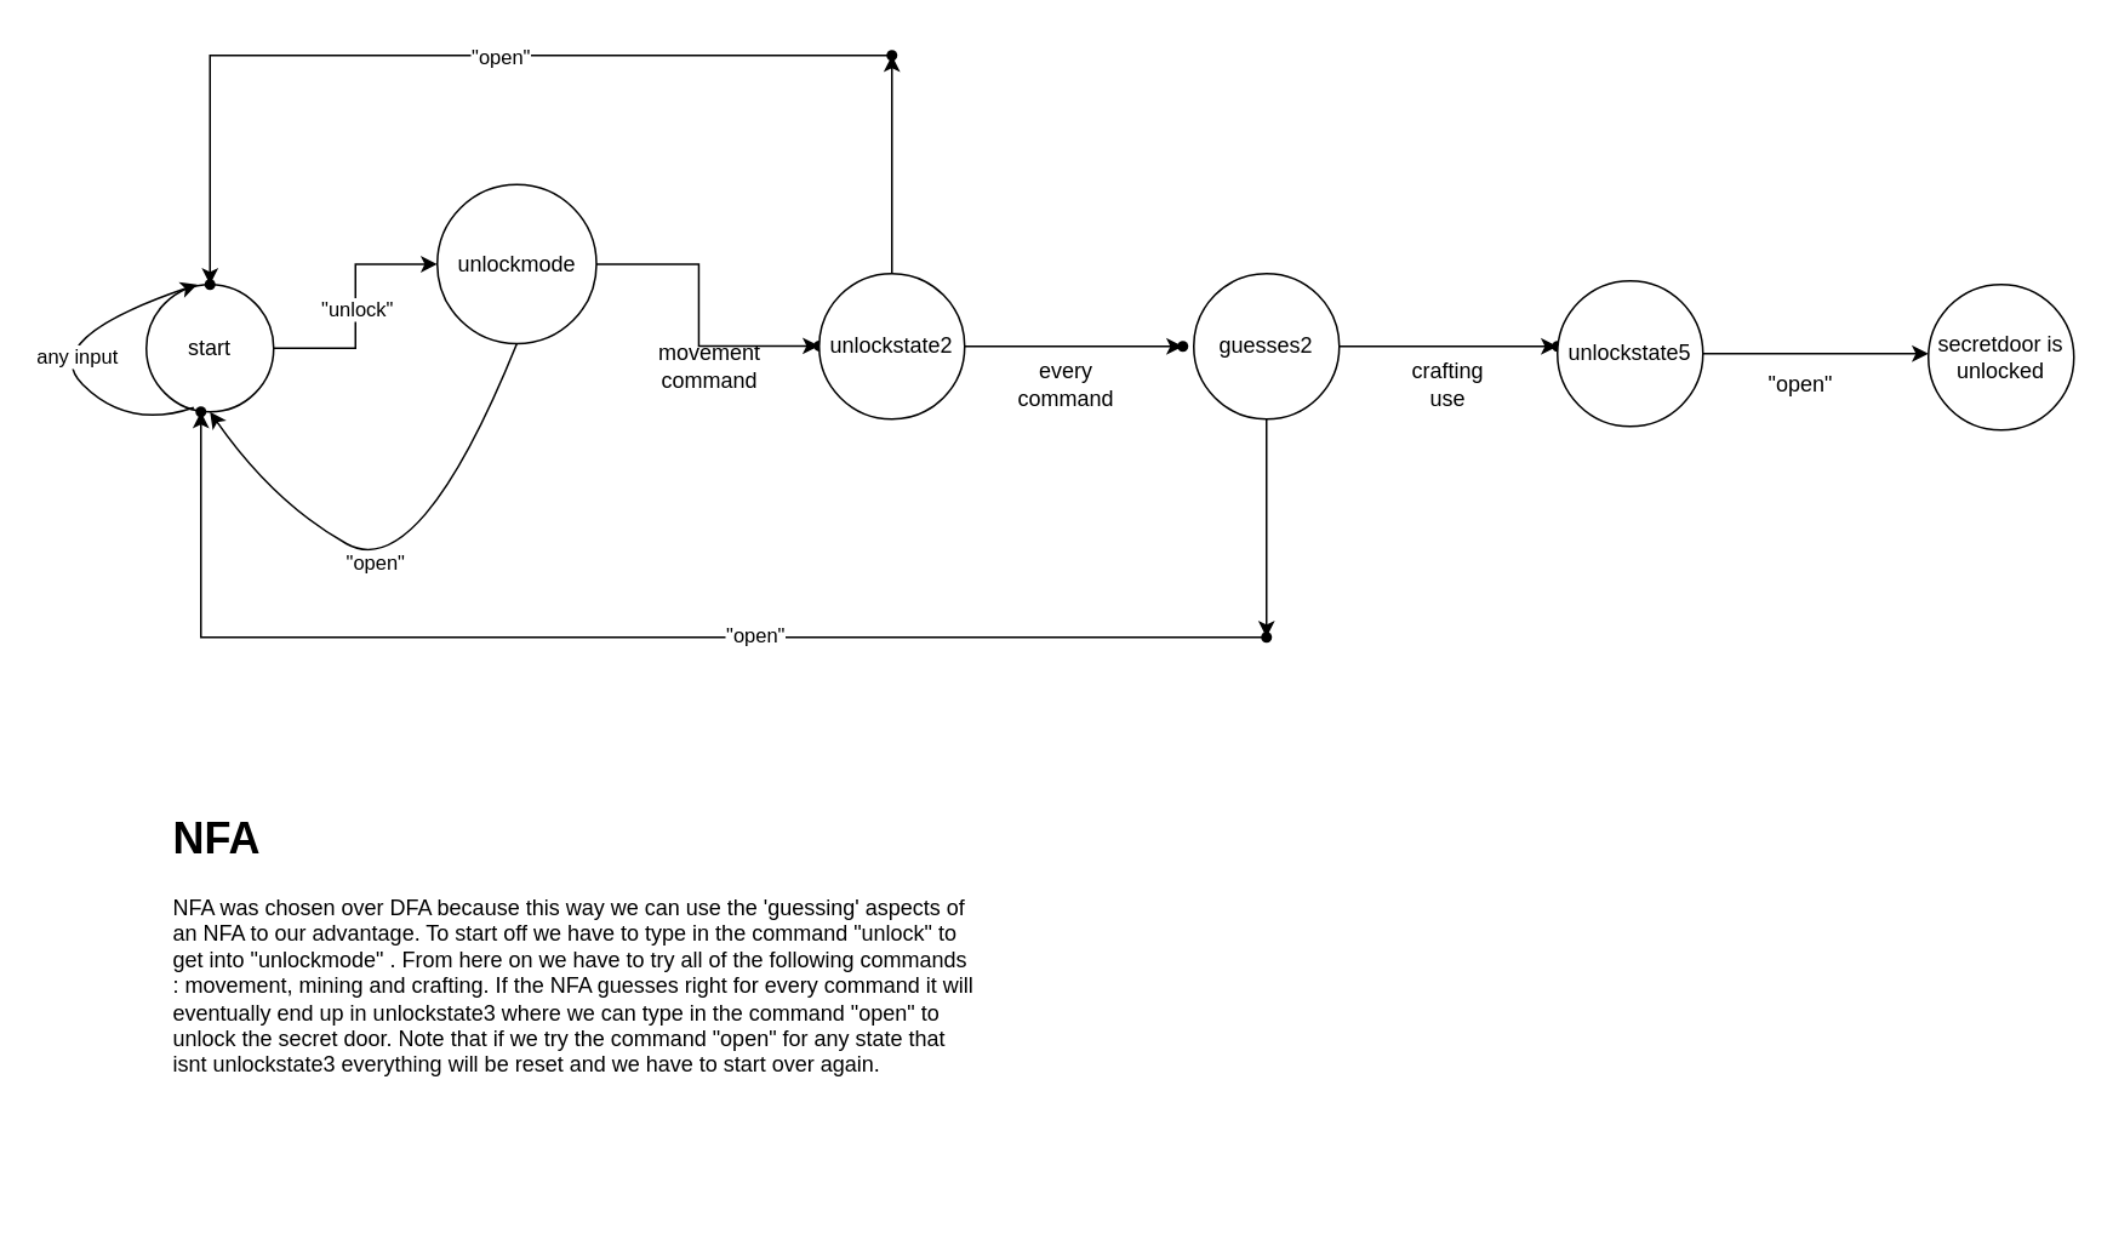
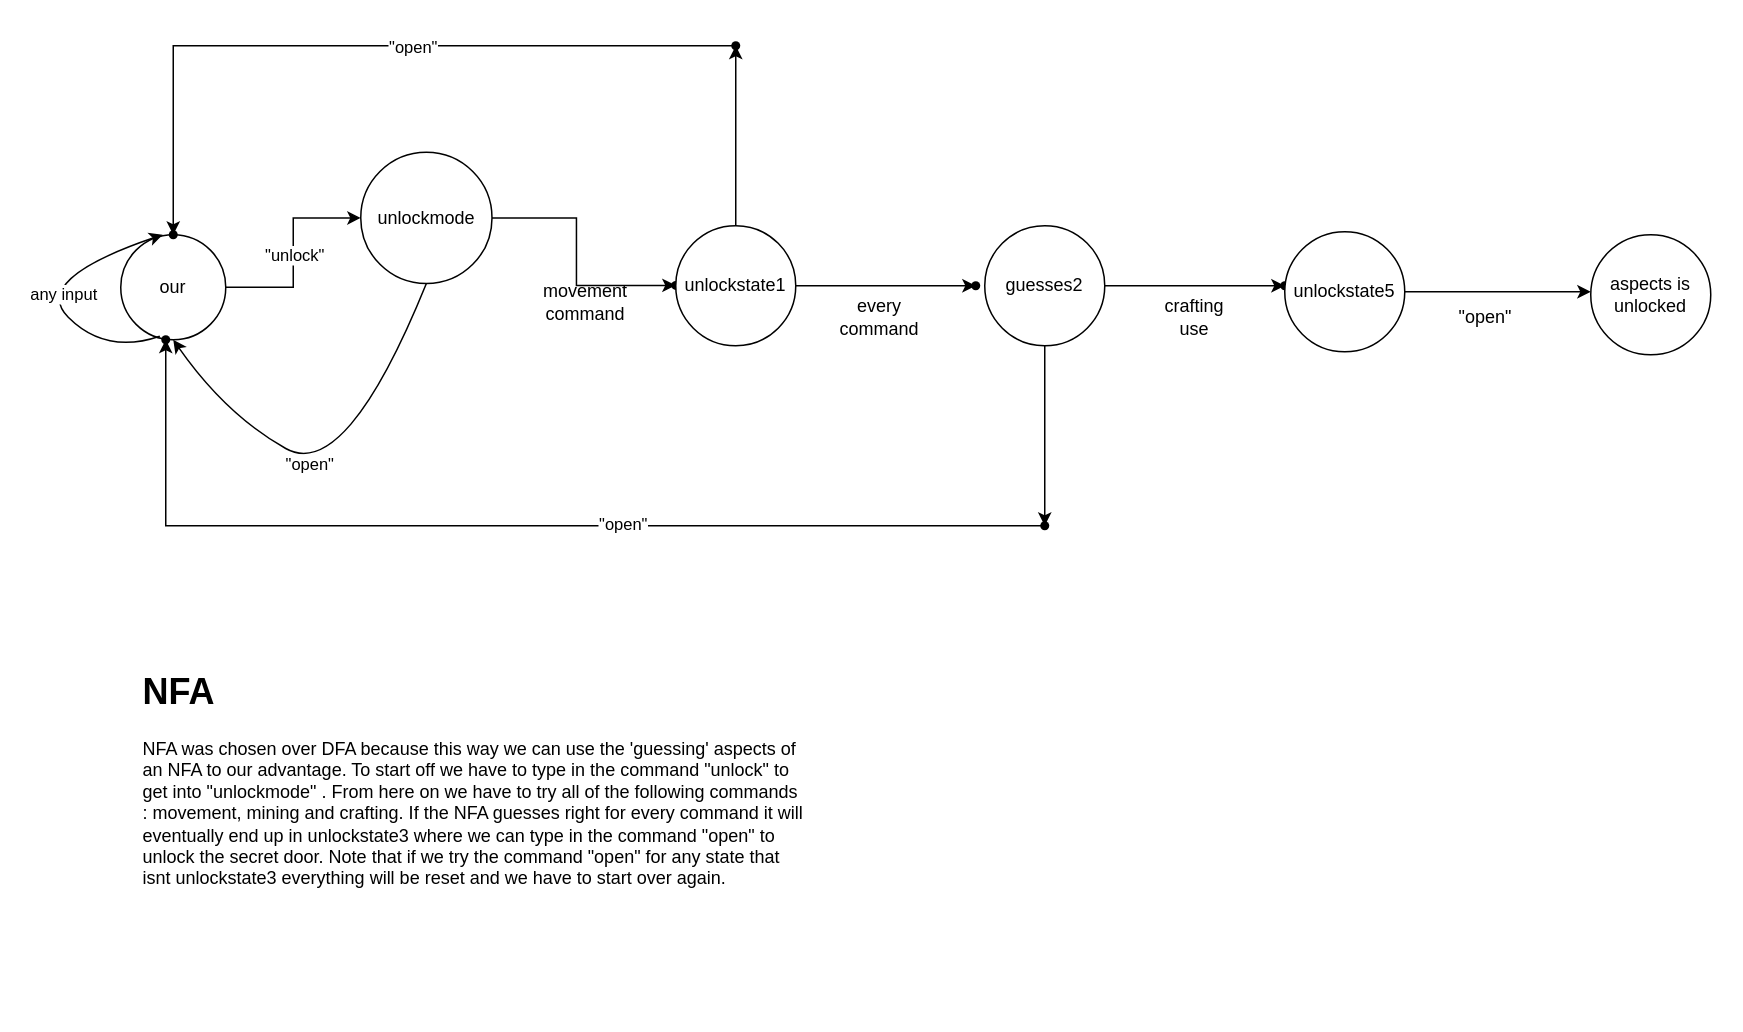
- <mxCell id="15" value="unlockstate2" style="ellipse;whiteSpace=wrap;html=1;aspect=fixed;" vertex="1" parent="1"><mxGeometry x="450" y="150" width="80" height="80" as="geometry" /></mxCell>
+ <mxCell id="15" value="unlockstate1" style="ellipse;whiteSpace=wrap;html=1;aspect=fixed;" vertex="1" parent="1"><mxGeometry x="450" y="150" width="80" height="80" as="geometry" /></mxCell>
- <mxCell id="4" value="start" style="ellipse;whiteSpace=wrap;html=1;aspect=fixed;" vertex="1" parent="1"><mxGeometry x="80" y="156" width="70" height="70" as="geometry" /></mxCell>
+ <mxCell id="4" value="our" style="ellipse;whiteSpace=wrap;html=1;aspect=fixed;" vertex="1" parent="1"><mxGeometry x="80" y="156" width="70" height="70" as="geometry" /></mxCell>
- <mxCell id="35" value="secretdoor is unlocked" style="ellipse;whiteSpace=wrap;html=1;aspect=fixed;" vertex="1" parent="1"><mxGeometry x="1060" y="156" width="80" height="80" as="geometry" /></mxCell>
+ <mxCell id="35" value="aspects is unlocked" style="ellipse;whiteSpace=wrap;html=1;aspect=fixed;" vertex="1" parent="1"><mxGeometry x="1060" y="156" width="80" height="80" as="geometry" /></mxCell>
